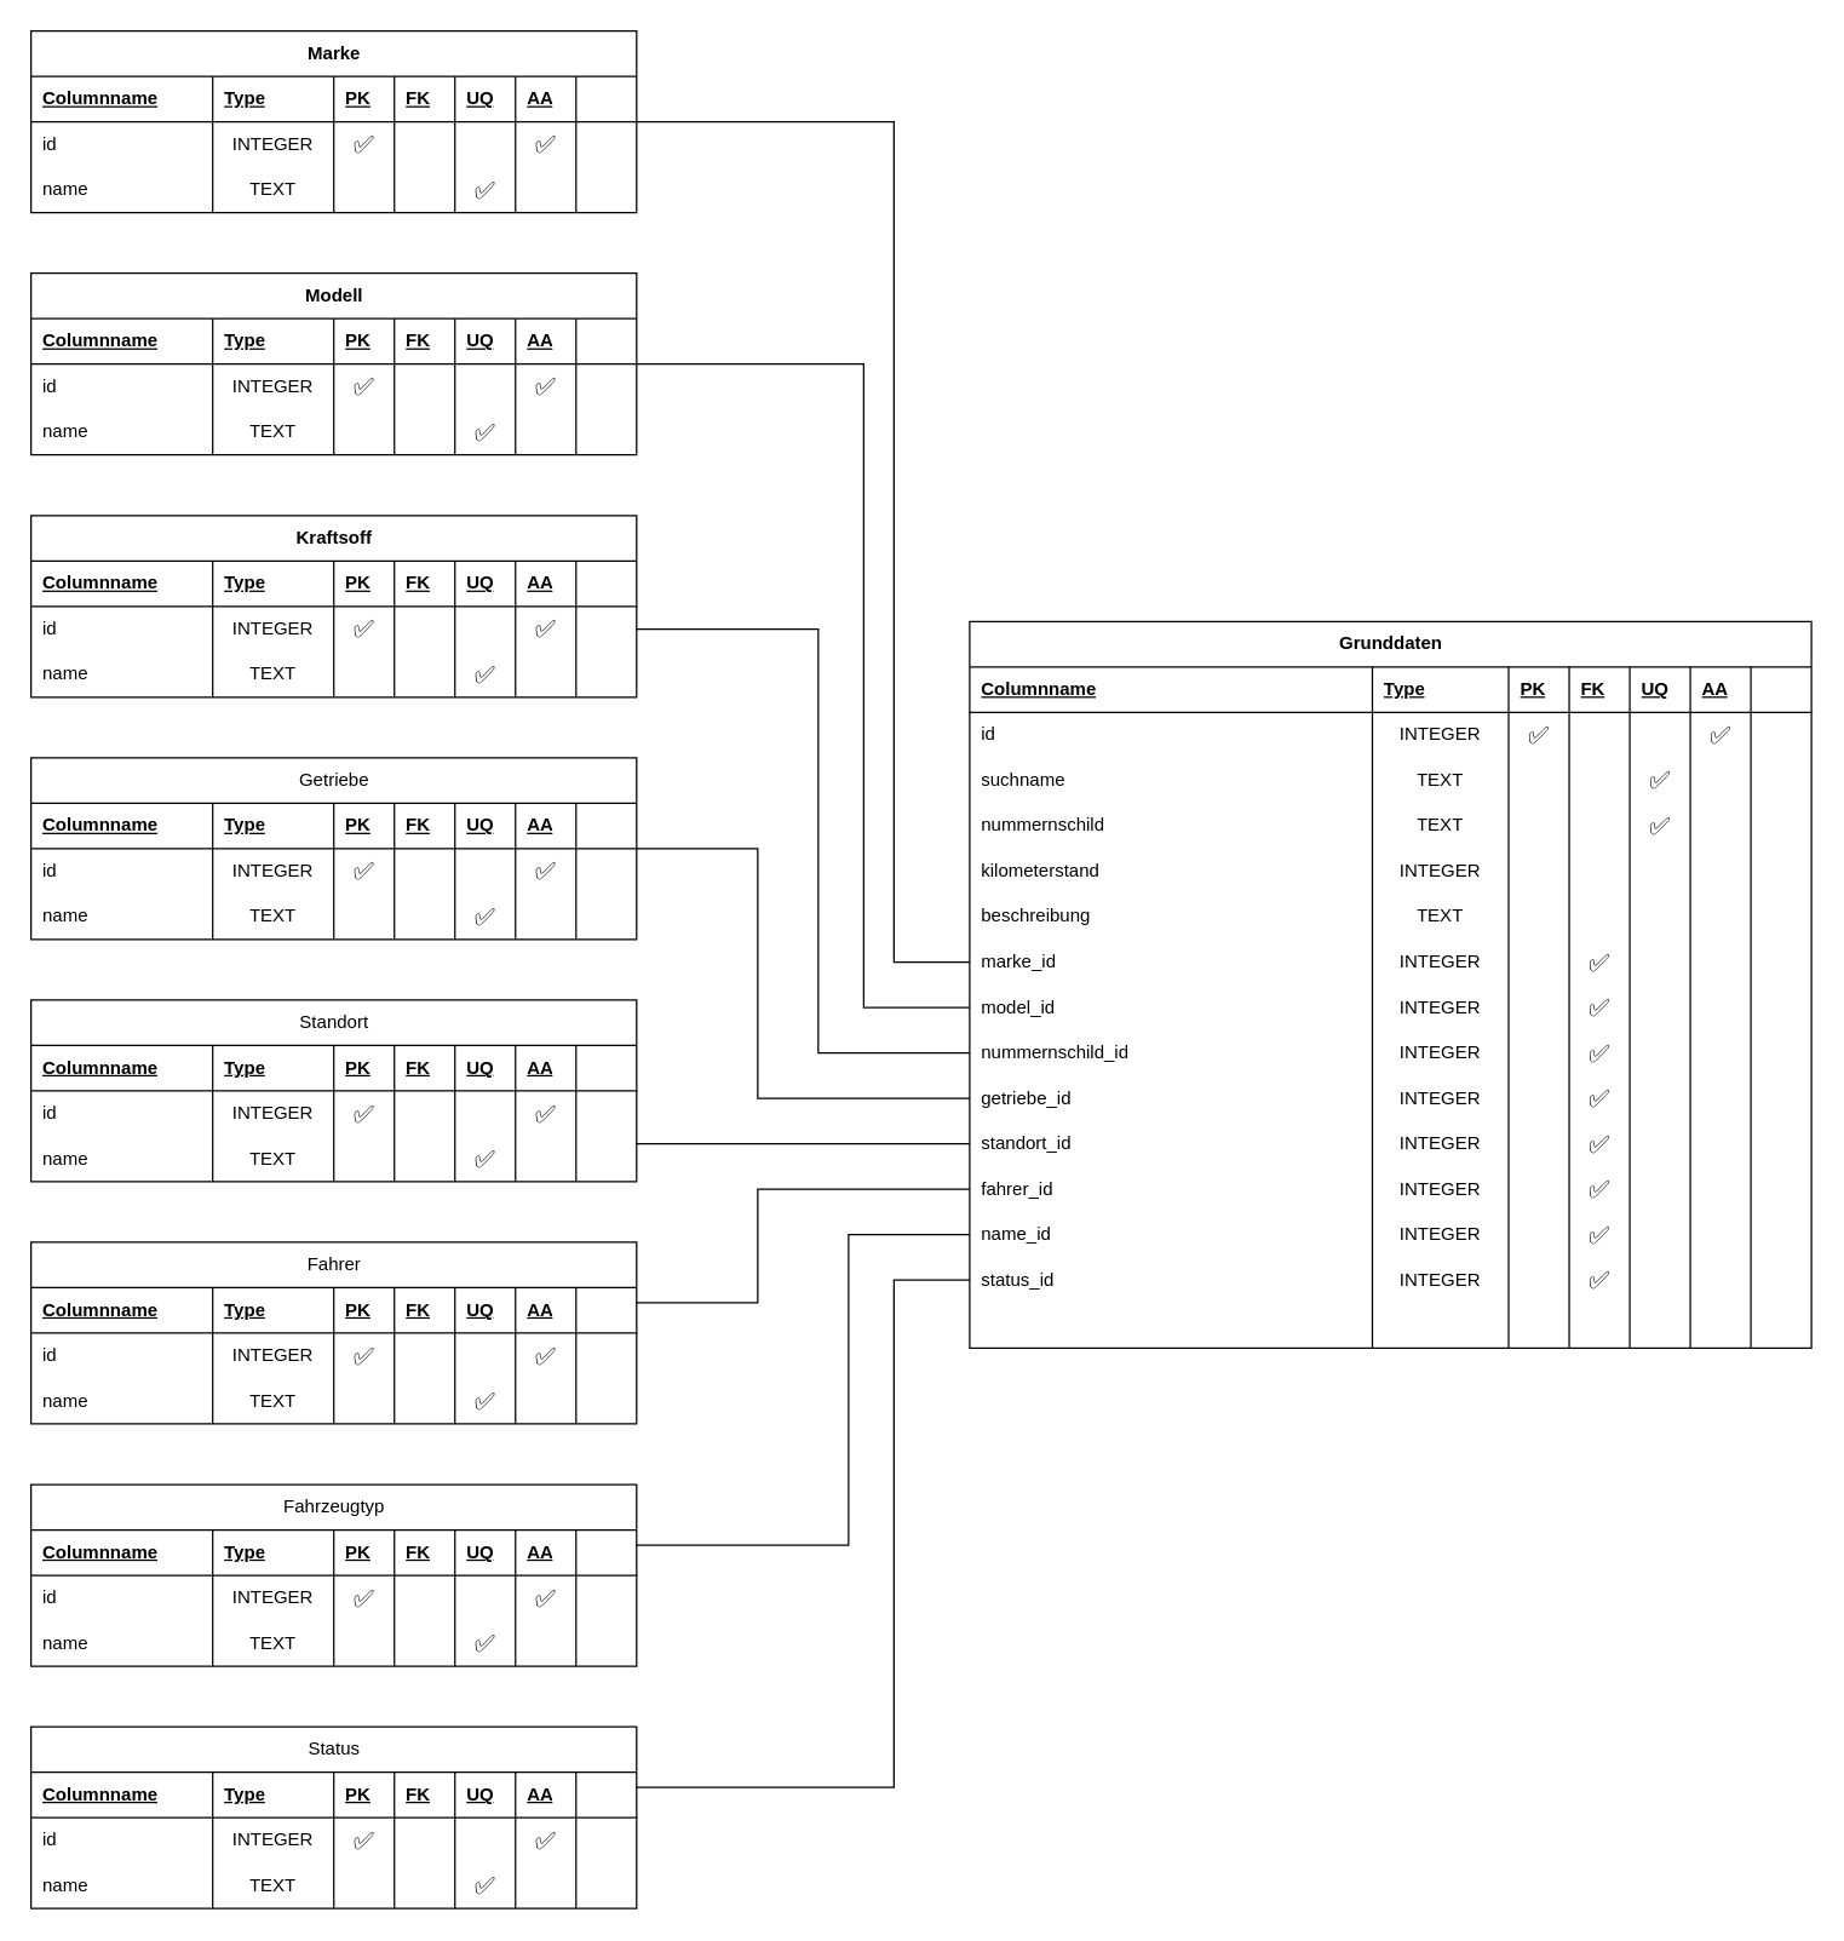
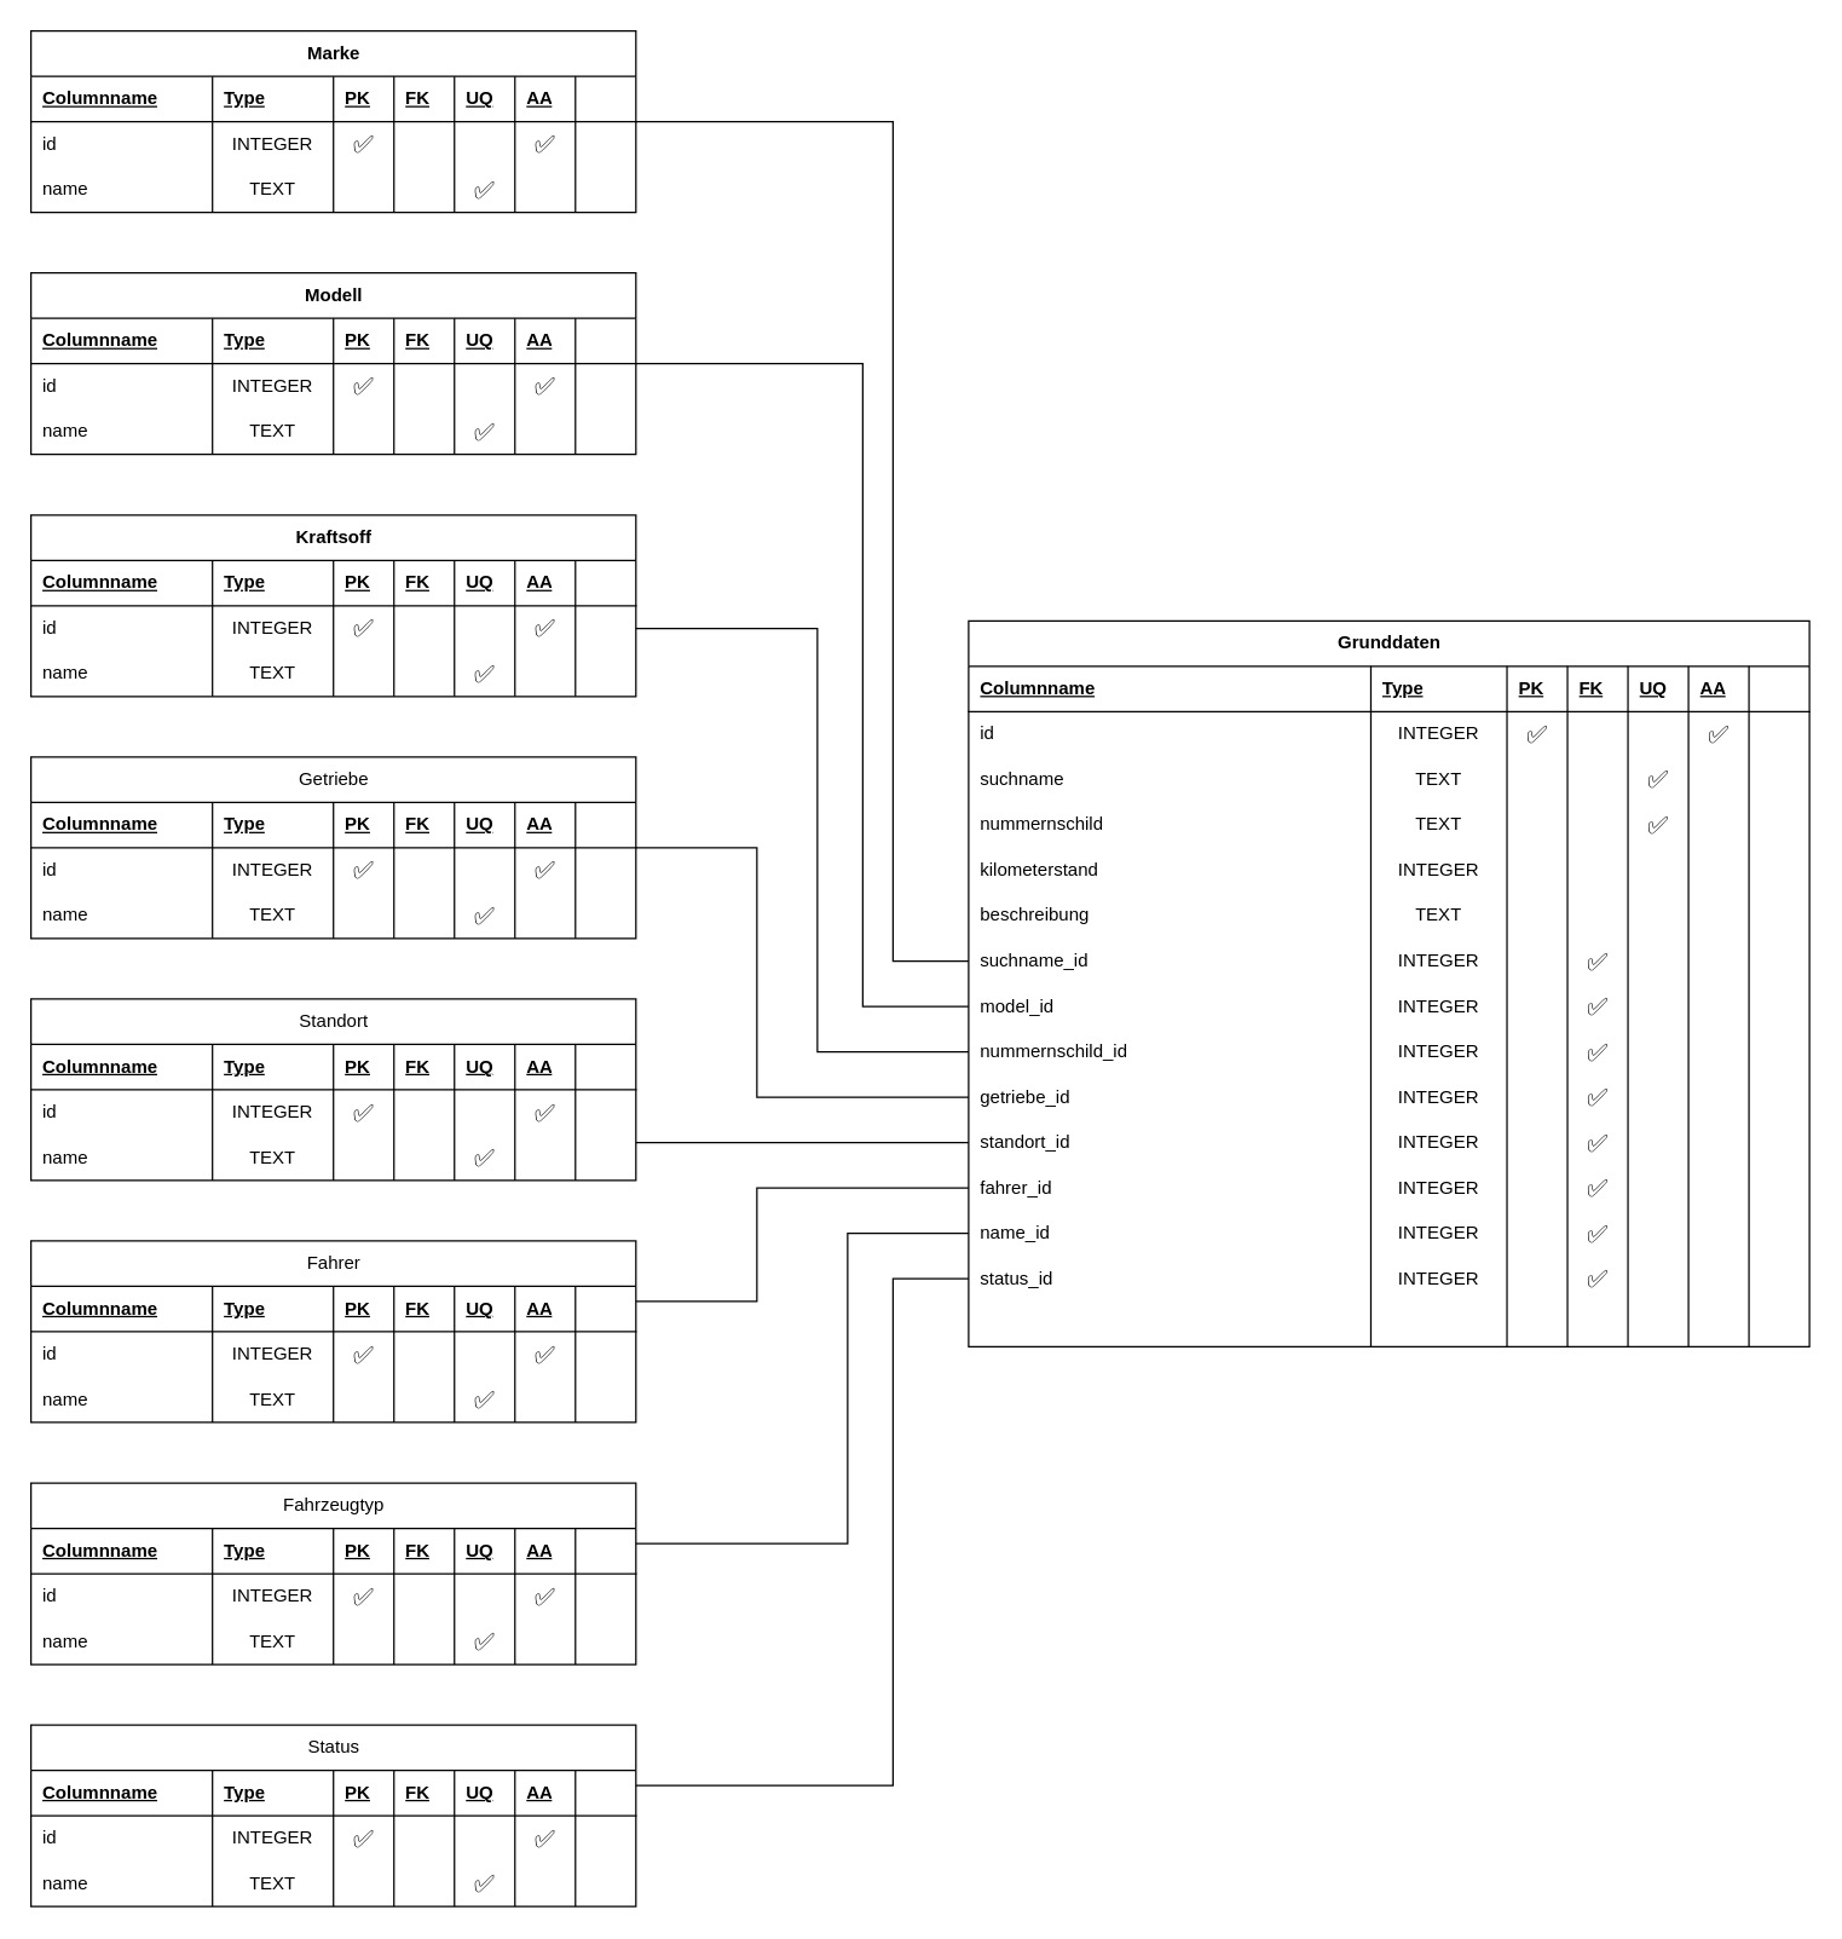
- <mxCell id="52" value="marke_id" style="shape=partialRectangle;connectable=0;fillColor=none;top=0;left=0;bottom=0;right=0;align=left;spacingLeft=6;overflow=hidden;whiteSpace=wrap;html=1;" vertex="1" parent="51"><mxGeometry width="266" height="30" as="geometry"><mxRectangle width="266" height="30" as="alternateBounds" /></mxGeometry></mxCell>
+ <mxCell id="52" value="suchname_id" style="shape=partialRectangle;connectable=0;fillColor=none;top=0;left=0;bottom=0;right=0;align=left;spacingLeft=6;overflow=hidden;whiteSpace=wrap;html=1;" vertex="1" parent="51"><mxGeometry width="266" height="30" as="geometry"><mxRectangle width="266" height="30" as="alternateBounds" /></mxGeometry></mxCell>
